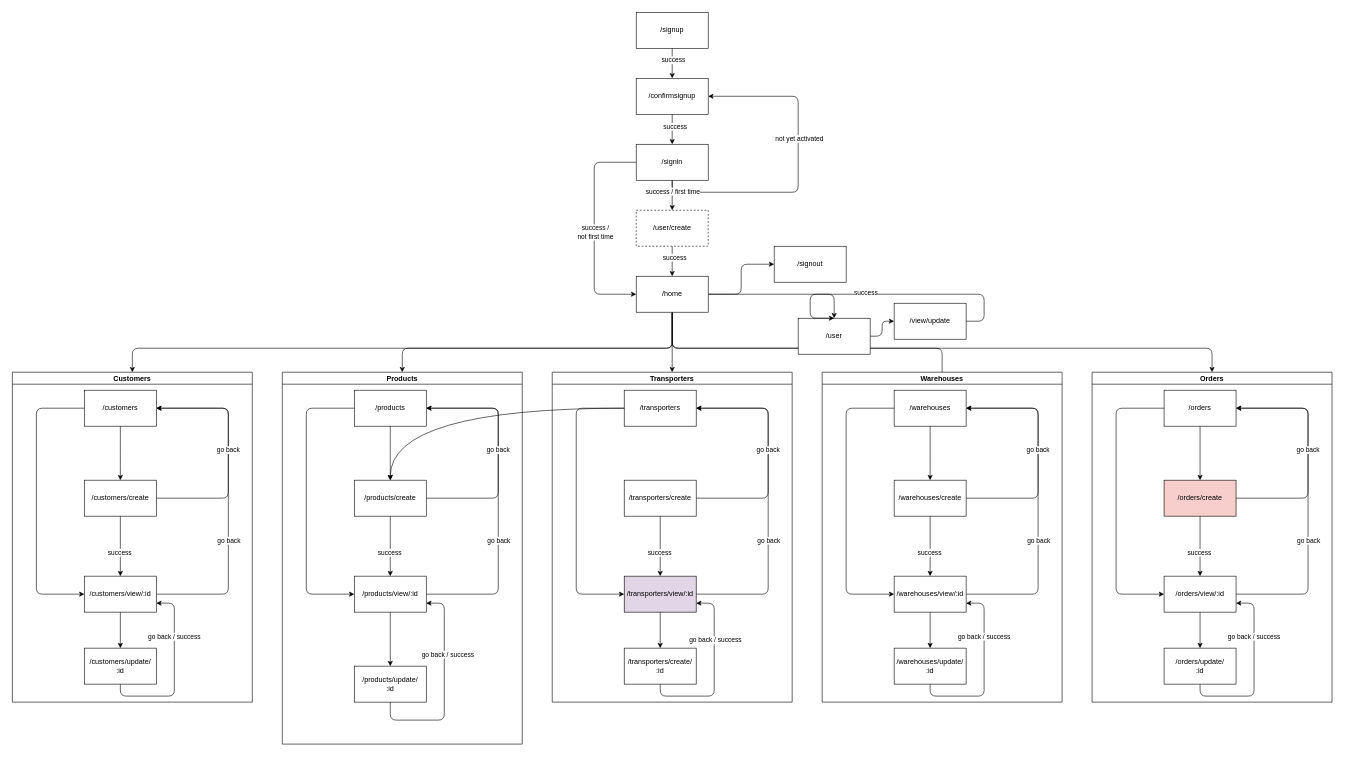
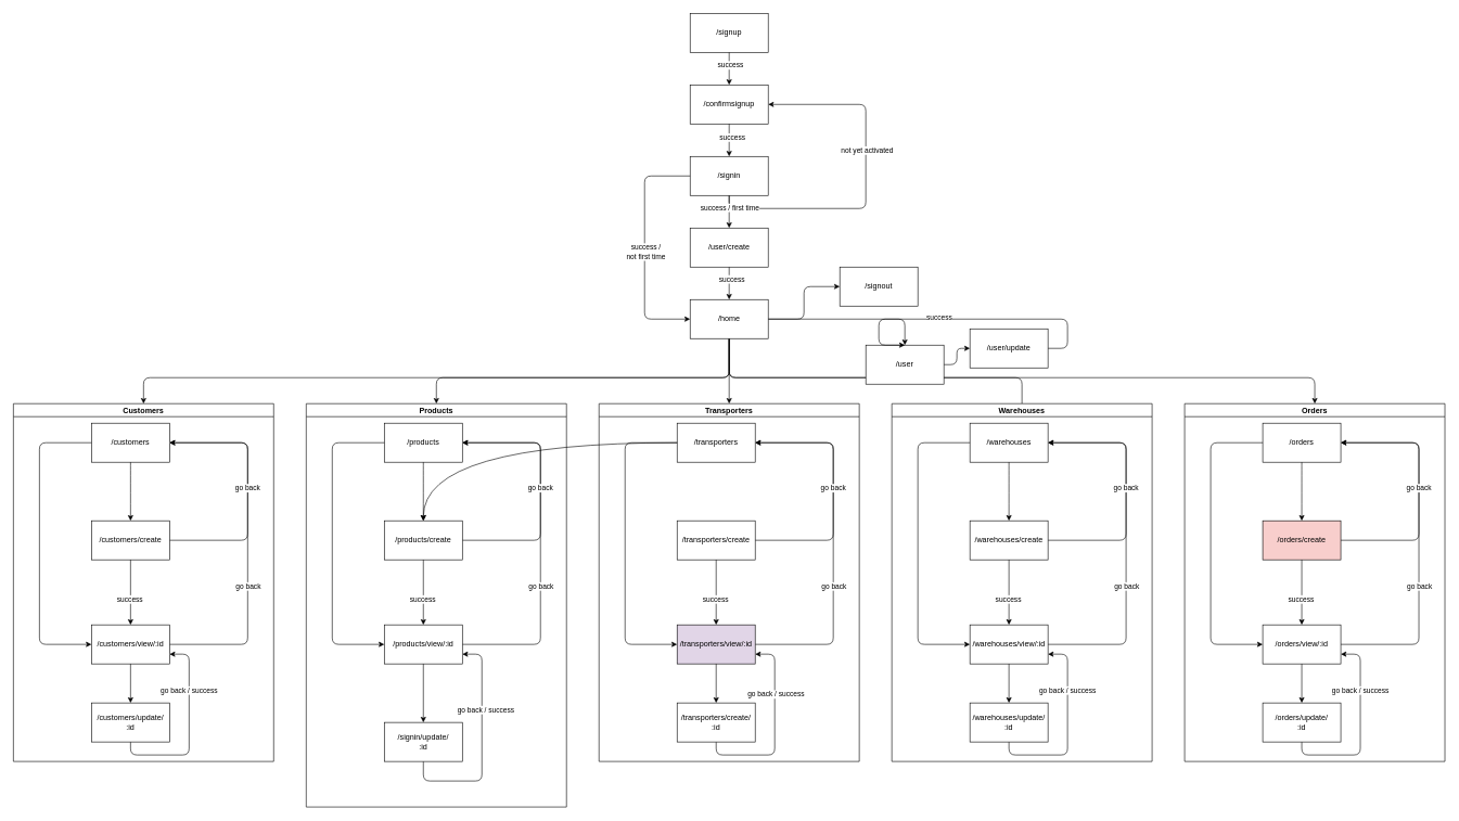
- <mxCell id="11" value="/user/create" style="rounded=0;whiteSpace=wrap;html=1;dashed=1;" vertex="1" parent="1"><mxGeometry x="1060" y="350" width="120" height="60" as="geometry" /></mxCell>
+ <mxCell id="11" value="/user/create" style="rounded=0;whiteSpace=wrap;html=1;" vertex="1" parent="1"><mxGeometry x="1060" y="350" width="120" height="60" as="geometry" /></mxCell>
- <mxCell id="111" value="/view/update" style="rounded=0;whiteSpace=wrap;html=1;" vertex="1" parent="1"><mxGeometry x="1490" y="505" width="120" height="60" as="geometry" /></mxCell>
+ <mxCell id="111" value="/user/update" style="rounded=0;whiteSpace=wrap;html=1;" vertex="1" parent="1"><mxGeometry x="1490" y="505" width="120" height="60" as="geometry" /></mxCell>
- <mxCell id="71" value="/products/update/&lt;br&gt;:id" style="rounded=0;whiteSpace=wrap;html=1;" vertex="1" parent="58"><mxGeometry x="120" y="490" width="120" height="60" as="geometry" /></mxCell>
+ <mxCell id="71" value="/signin/update/&lt;br&gt;:id" style="rounded=0;whiteSpace=wrap;html=1;" vertex="1" parent="58"><mxGeometry x="120" y="490" width="120" height="60" as="geometry" /></mxCell>
